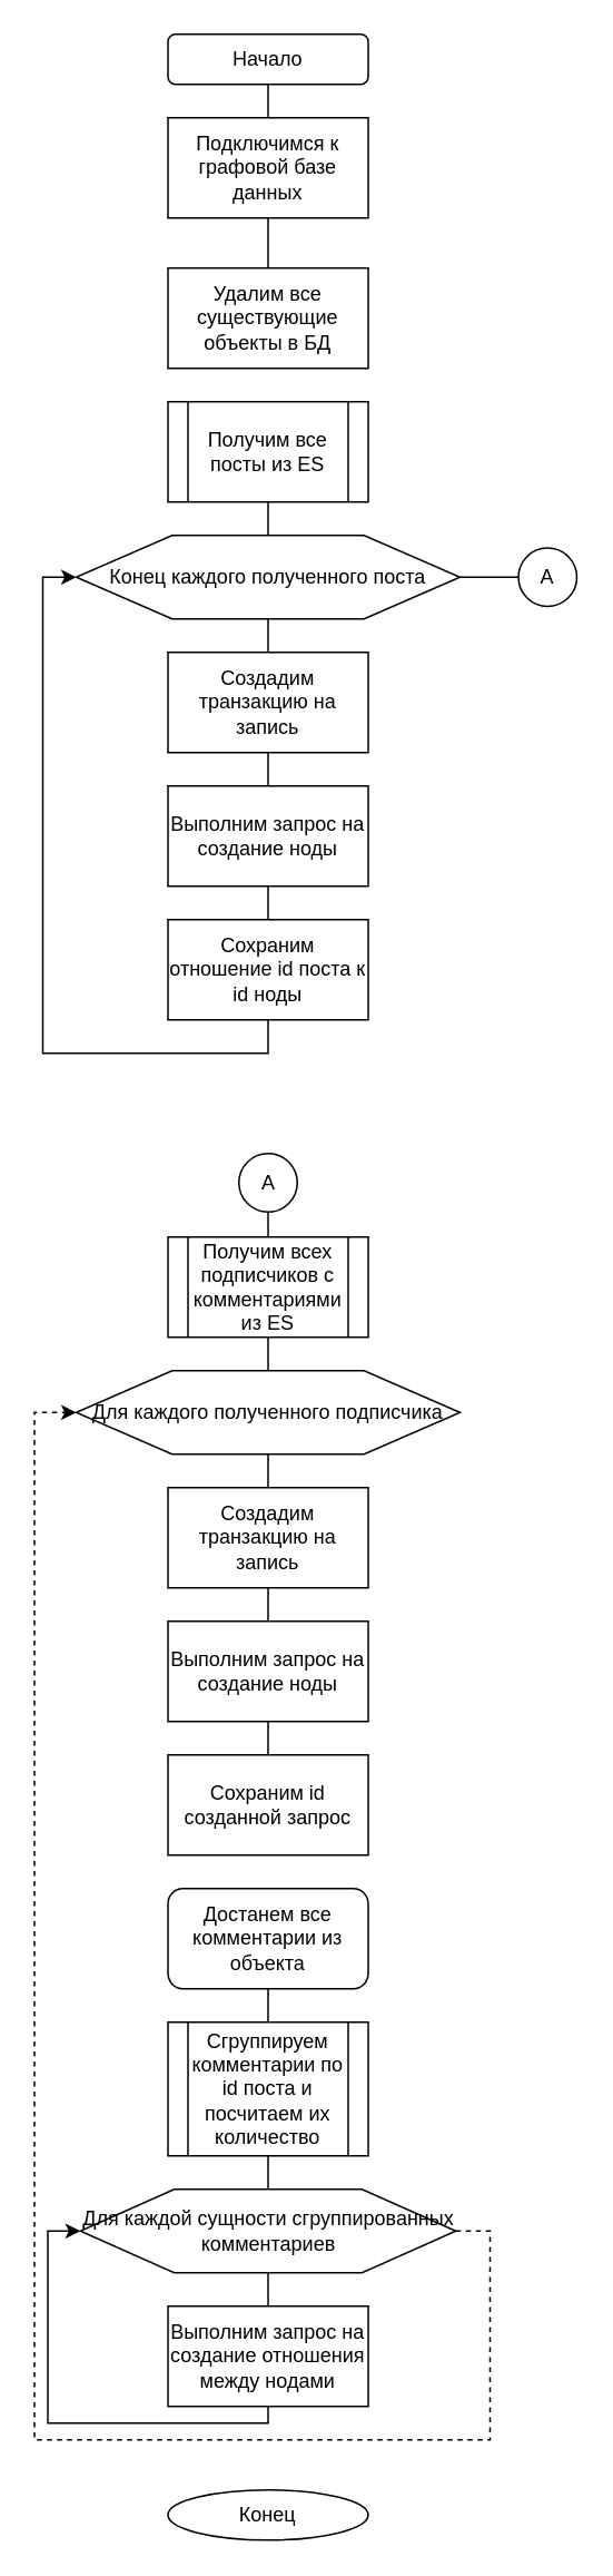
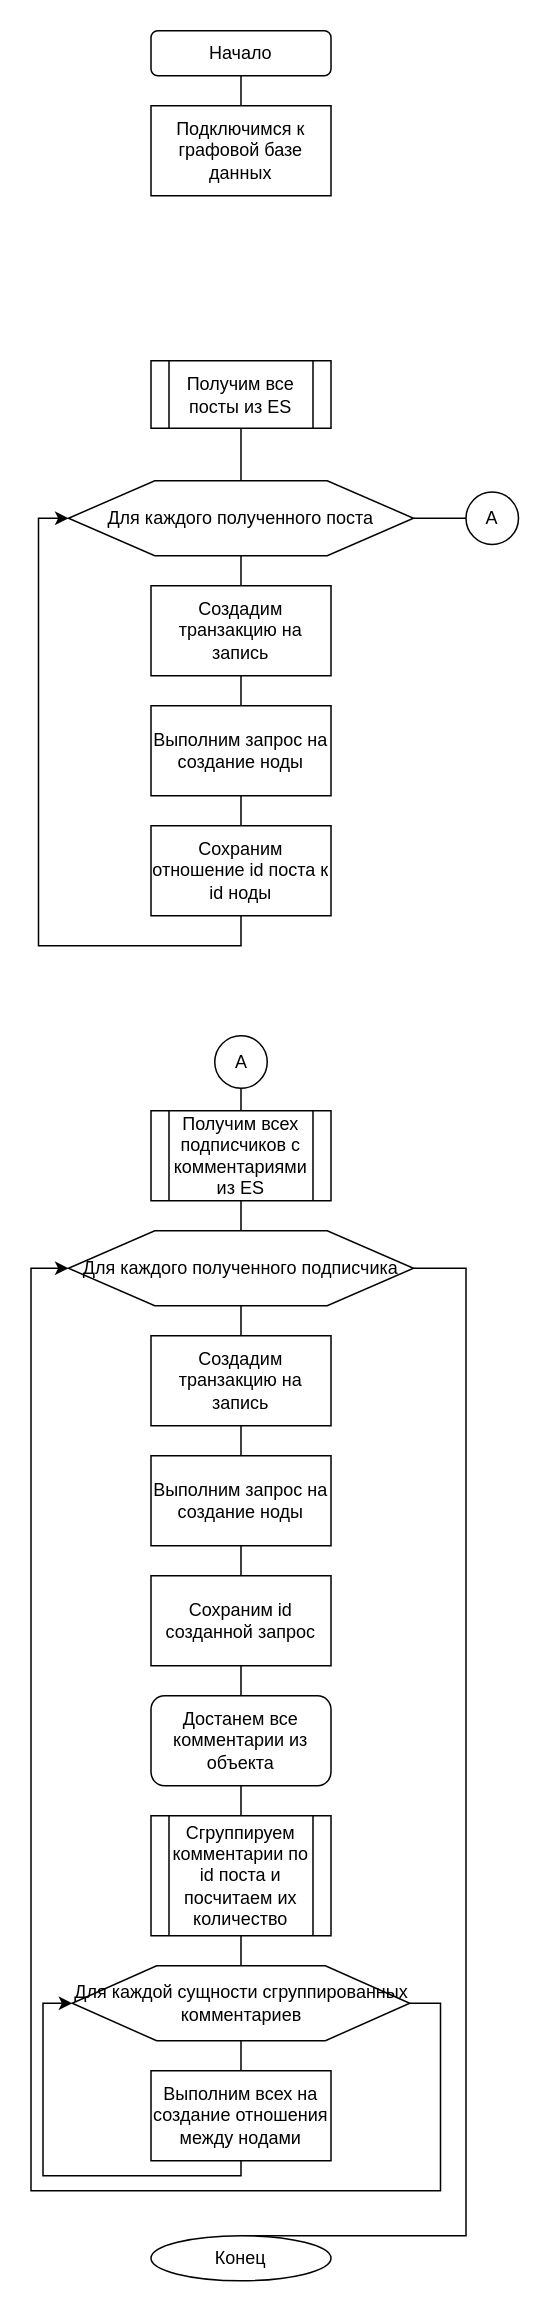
- <mxCell id="4" style="edgeStyle=orthogonalEdgeStyle;rounded=0;orthogonalLoop=1;jettySize=auto;html=1;exitX=0.5;exitY=1;exitDx=0;exitDy=0;entryX=0.5;entryY=0;entryDx=0;entryDy=0;endArrow=none;endFill=0;" edge="1" parent="1" source="5" target="6"><mxGeometry relative="1" as="geometry" /></mxCell>
- <mxCell id="6" value="Удалим все существующие объекты в БД" style="rounded=0;whiteSpace=wrap;html=1;" vertex="1" parent="1"><mxGeometry x="100" y="160" width="120" height="60" as="geometry" /></mxCell>
- <mxCell id="8" value="Получим все посты из ES" style="shape=process;whiteSpace=wrap;html=1;backgroundOutline=1;" vertex="1" parent="1"><mxGeometry x="100" y="240" width="120" height="60" as="geometry" /></mxCell>
+ <mxCell id="8" value="Получим все посты из ES" style="shape=process;whiteSpace=wrap;html=1;backgroundOutline=1;" vertex="1" parent="1"><mxGeometry x="100" y="240" width="120" height="45" as="geometry" /></mxCell>
- <mxCell id="11" value="Конец каждого полученного поста" style="shape=hexagon;perimeter=hexagonPerimeter2;whiteSpace=wrap;html=1;" vertex="1" parent="1"><mxGeometry x="45" y="320" width="230" height="50" as="geometry" /></mxCell>
+ <mxCell id="11" value="Для каждого полученного поста" style="shape=hexagon;perimeter=hexagonPerimeter2;whiteSpace=wrap;html=1;" vertex="1" parent="1"><mxGeometry x="45" y="320" width="230" height="50" as="geometry" /></mxCell>
+ <mxCell id="37" style="edgeStyle=orthogonalEdgeStyle;rounded=0;orthogonalLoop=1;jettySize=auto;html=1;exitX=0.5;exitY=1;exitDx=0;exitDy=0;endArrow=none;endFill=0;" edge="1" parent="1" source="38" target="27"><mxGeometry relative="1" as="geometry" /></mxCell>
+ <mxCell id="24" style="edgeStyle=orthogonalEdgeStyle;rounded=0;orthogonalLoop=1;jettySize=auto;html=1;exitX=1;exitY=0.5;exitDx=0;exitDy=0;entryX=0.5;entryY=0;entryDx=0;entryDy=0;endArrow=none;endFill=0;" edge="1" parent="1" source="25" target="41"><mxGeometry relative="1" as="geometry"><Array as="points"><mxPoint x="310" y="845" /><mxPoint x="310" y="1490" /></Array></mxGeometry></mxCell>
- <mxCell id="35" style="edgeStyle=orthogonalEdgeStyle;rounded=0;orthogonalLoop=1;jettySize=auto;html=1;exitX=1;exitY=0.5;exitDx=0;exitDy=0;entryX=0;entryY=0.5;entryDx=0;entryDy=0;endArrow=classic;endFill=1;dashed=1;" edge="1" parent="1" source="36" target="25"><mxGeometry relative="1" as="geometry"><Array as="points"><mxPoint x="293" y="1335" /><mxPoint x="293" y="1460" /><mxPoint x="20" y="1460" /><mxPoint x="20" y="845" /></Array></mxGeometry></mxCell>
+ <mxCell id="35" style="edgeStyle=orthogonalEdgeStyle;rounded=0;orthogonalLoop=1;jettySize=auto;html=1;exitX=1;exitY=0.5;exitDx=0;exitDy=0;entryX=0;entryY=0.5;entryDx=0;entryDy=0;endArrow=classic;endFill=1;" edge="1" parent="1" source="36" target="25"><mxGeometry relative="1" as="geometry"><Array as="points"><mxPoint x="293" y="1335" /><mxPoint x="293" y="1460" /><mxPoint x="20" y="1460" /><mxPoint x="20" y="845" /></Array></mxGeometry></mxCell>
- <mxCell id="40" value="Выполним запрос на создание отношения между нодами" style="rounded=0;whiteSpace=wrap;html=1;" vertex="1" parent="1"><mxGeometry x="100" y="1380" width="120" height="60" as="geometry" /></mxCell>
+ <mxCell id="40" value="Выполним всех на создание отношения между нодами" style="rounded=0;whiteSpace=wrap;html=1;" vertex="1" parent="1"><mxGeometry x="100" y="1380" width="120" height="60" as="geometry" /></mxCell>
